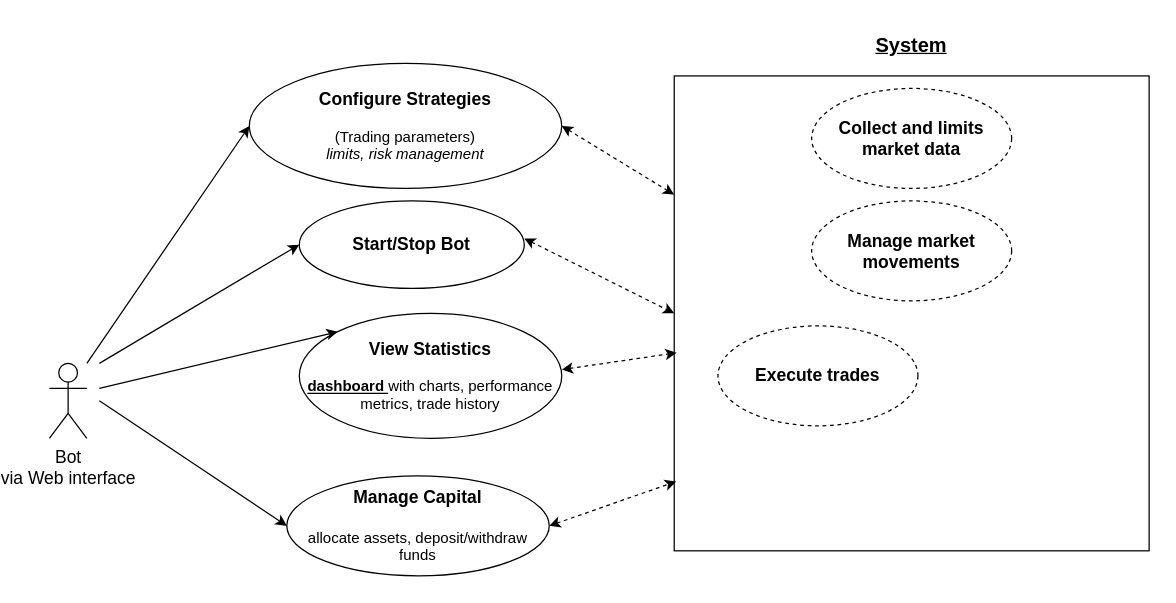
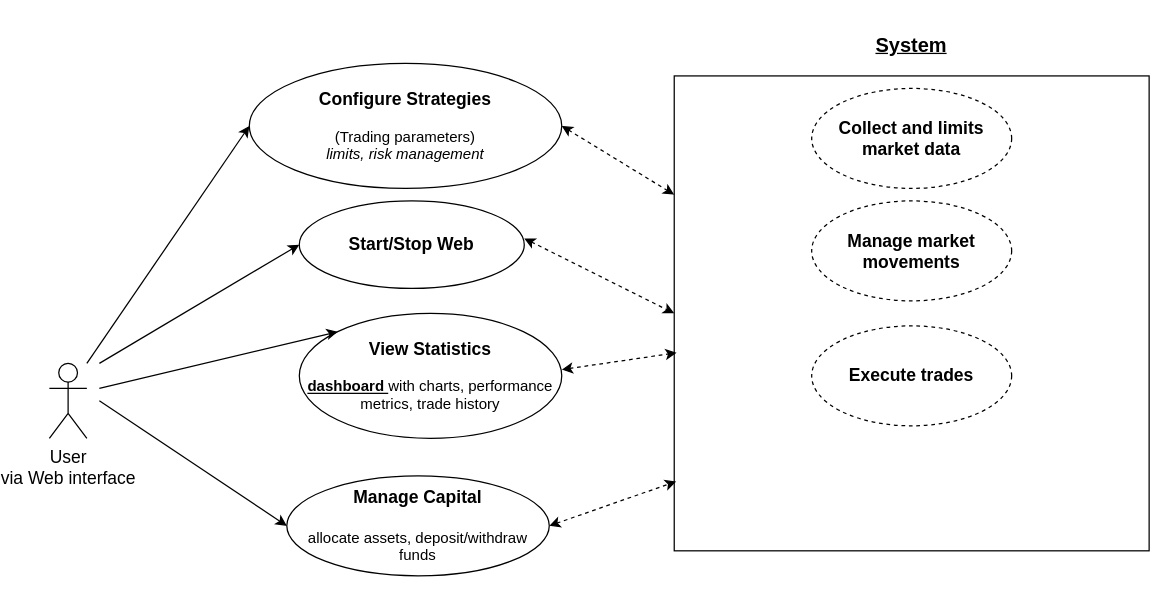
- <mxCell id="5" value="&lt;b&gt;&lt;font style=&quot;font-size: 14px;&quot;&gt;Start/Stop Bot&lt;/font&gt;&lt;/b&gt;" style="ellipse;whiteSpace=wrap;html=1;" vertex="1" parent="1"><mxGeometry x="220" y="160" width="180" height="70" as="geometry" /></mxCell>
+ <mxCell id="5" value="&lt;b&gt;&lt;font style=&quot;font-size: 14px;&quot;&gt;Start/Stop Web&lt;/font&gt;&lt;/b&gt;" style="ellipse;whiteSpace=wrap;html=1;" vertex="1" parent="1"><mxGeometry x="220" y="160" width="180" height="70" as="geometry" /></mxCell>
- <mxCell id="19" value="&lt;b&gt;&lt;font style=&quot;font-size: 14px;&quot;&gt;Execute trades&lt;/font&gt;&lt;/b&gt;" style="ellipse;whiteSpace=wrap;html=1;dashed=1;" vertex="1" parent="1"><mxGeometry x="555" y="260" width="160" height="80" as="geometry" /></mxCell>
+ <mxCell id="19" value="&lt;b&gt;&lt;font style=&quot;font-size: 14px;&quot;&gt;Execute trades&lt;/font&gt;&lt;/b&gt;" style="ellipse;whiteSpace=wrap;html=1;dashed=1;" vertex="1" parent="1"><mxGeometry x="630" y="260" width="160" height="80" as="geometry" /></mxCell>
- <mxCell id="2" value="&lt;font style=&quot;font-size: 14px;&quot;&gt;Bot&lt;/font&gt;&lt;div&gt;&lt;font style=&quot;font-size: 14px;&quot;&gt;via Web interface&lt;/font&gt;&lt;/div&gt;" style="shape=umlActor;verticalLabelPosition=bottom;verticalAlign=top;html=1;outlineConnect=0;" vertex="1" parent="1"><mxGeometry x="20" y="290" width="30" height="60" as="geometry" /></mxCell>
+ <mxCell id="2" value="&lt;font style=&quot;font-size: 14px;&quot;&gt;User&lt;/font&gt;&lt;div&gt;&lt;font style=&quot;font-size: 14px;&quot;&gt;via Web interface&lt;/font&gt;&lt;/div&gt;" style="shape=umlActor;verticalLabelPosition=bottom;verticalAlign=top;html=1;outlineConnect=0;" vertex="1" parent="1"><mxGeometry x="20" y="290" width="30" height="60" as="geometry" /></mxCell>
